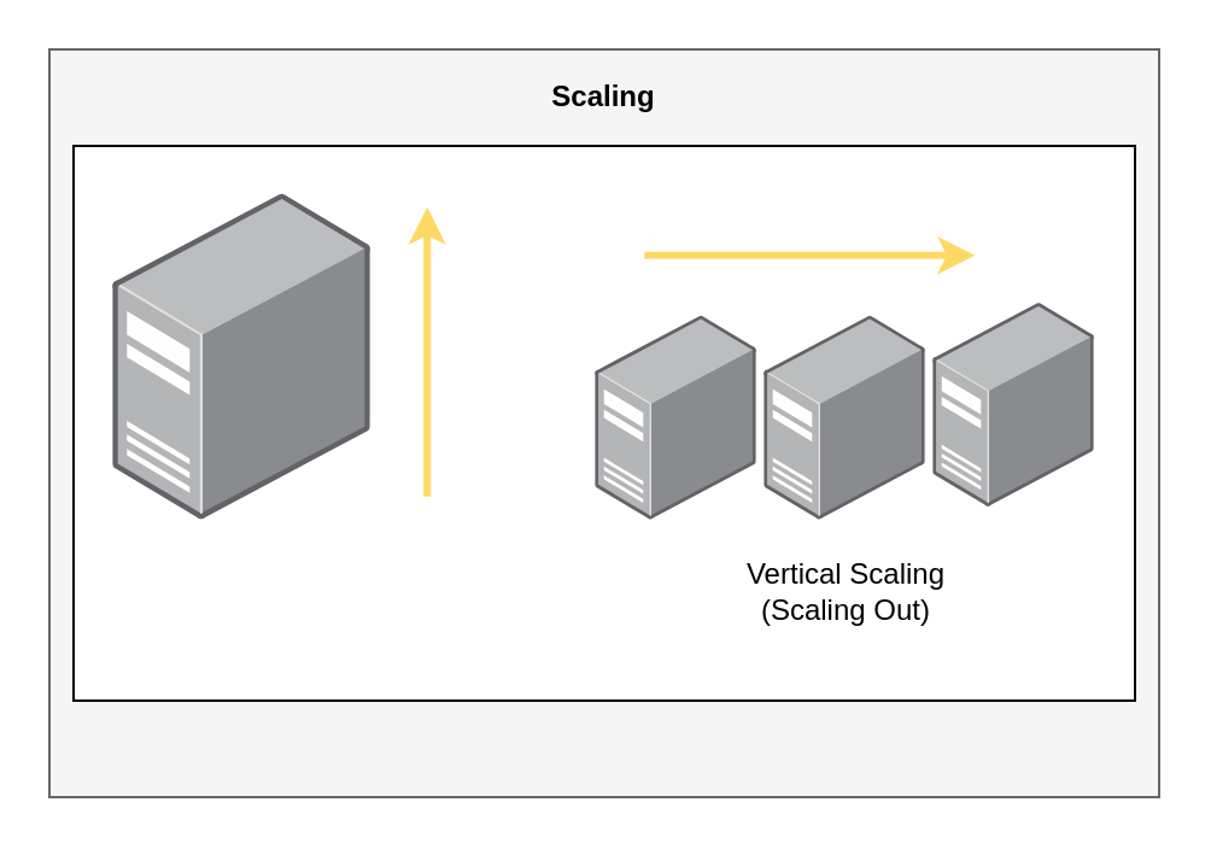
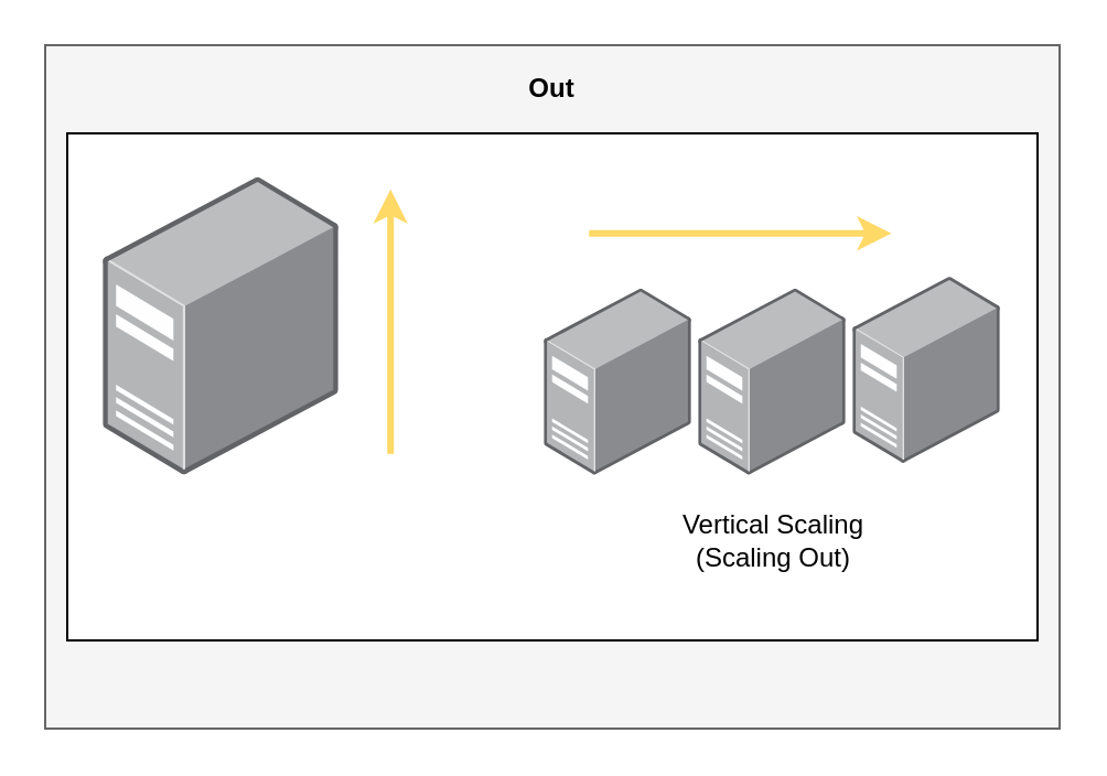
- <mxCell id="11" value="Scaling" style="text;html=1;strokeColor=none;fillColor=none;align=center;verticalAlign=middle;whiteSpace=wrap;rounded=0;fontStyle=1" vertex="1" parent="1"><mxGeometry x="230" y="30" width="40" height="20" as="geometry" /></mxCell>
+ <mxCell id="11" value="Out" style="text;html=1;strokeColor=none;fillColor=none;align=center;verticalAlign=middle;whiteSpace=wrap;rounded=0;fontStyle=1" vertex="1" parent="1"><mxGeometry x="230" y="30" width="40" height="20" as="geometry" /></mxCell>
